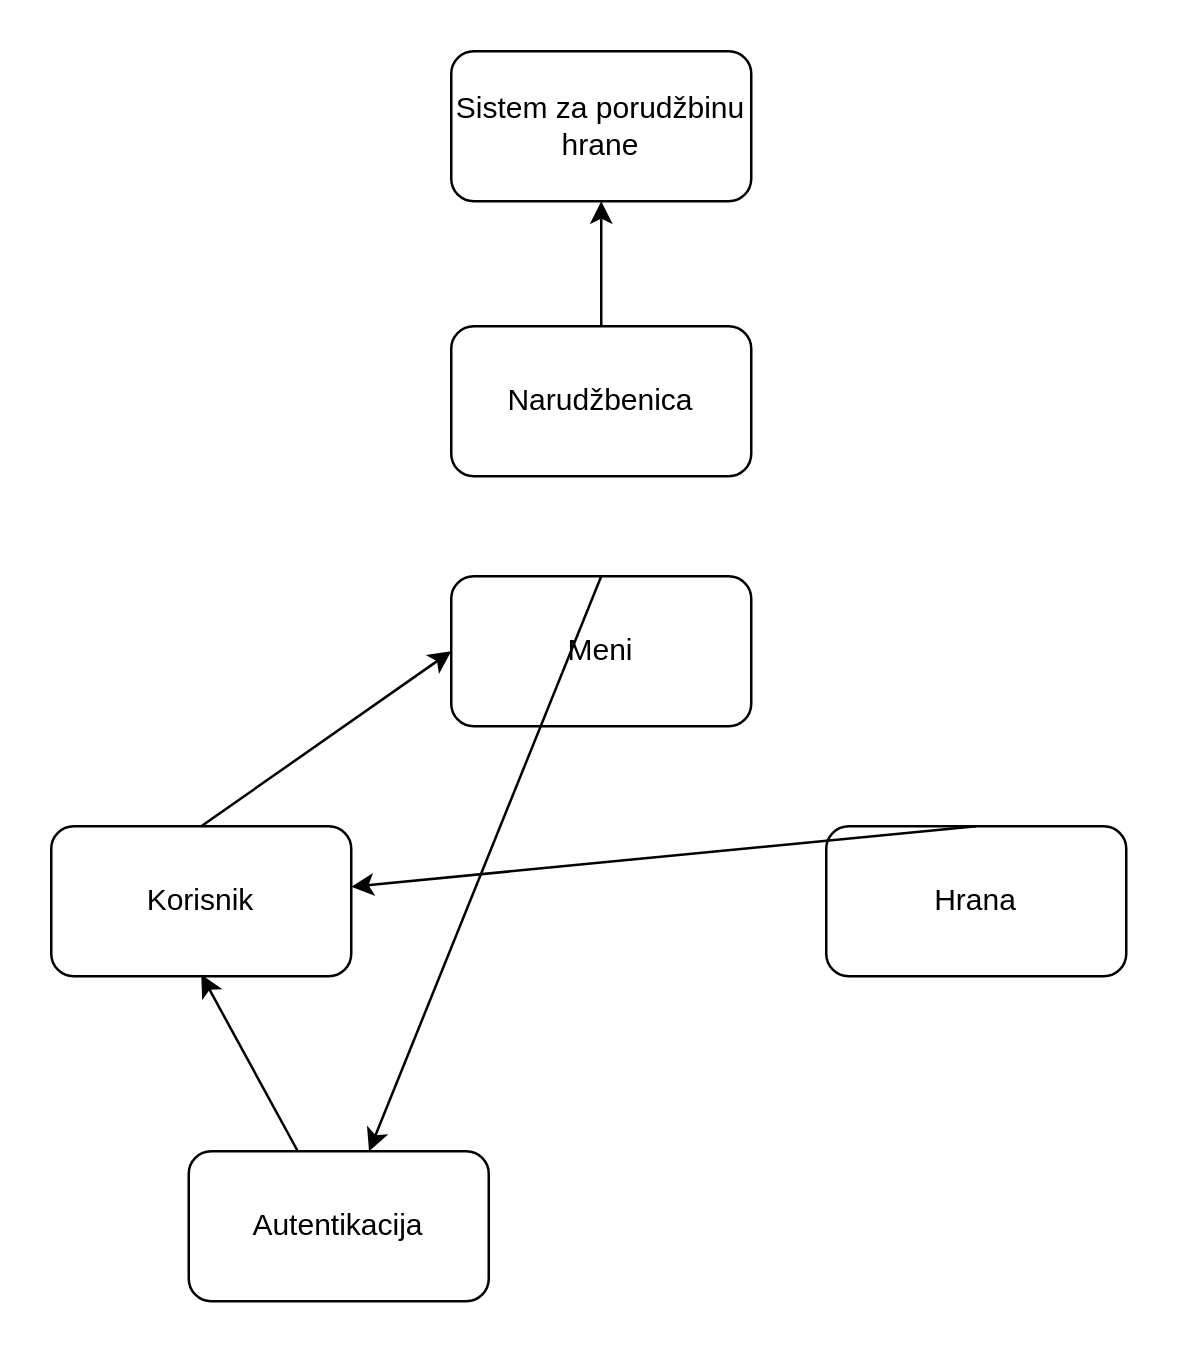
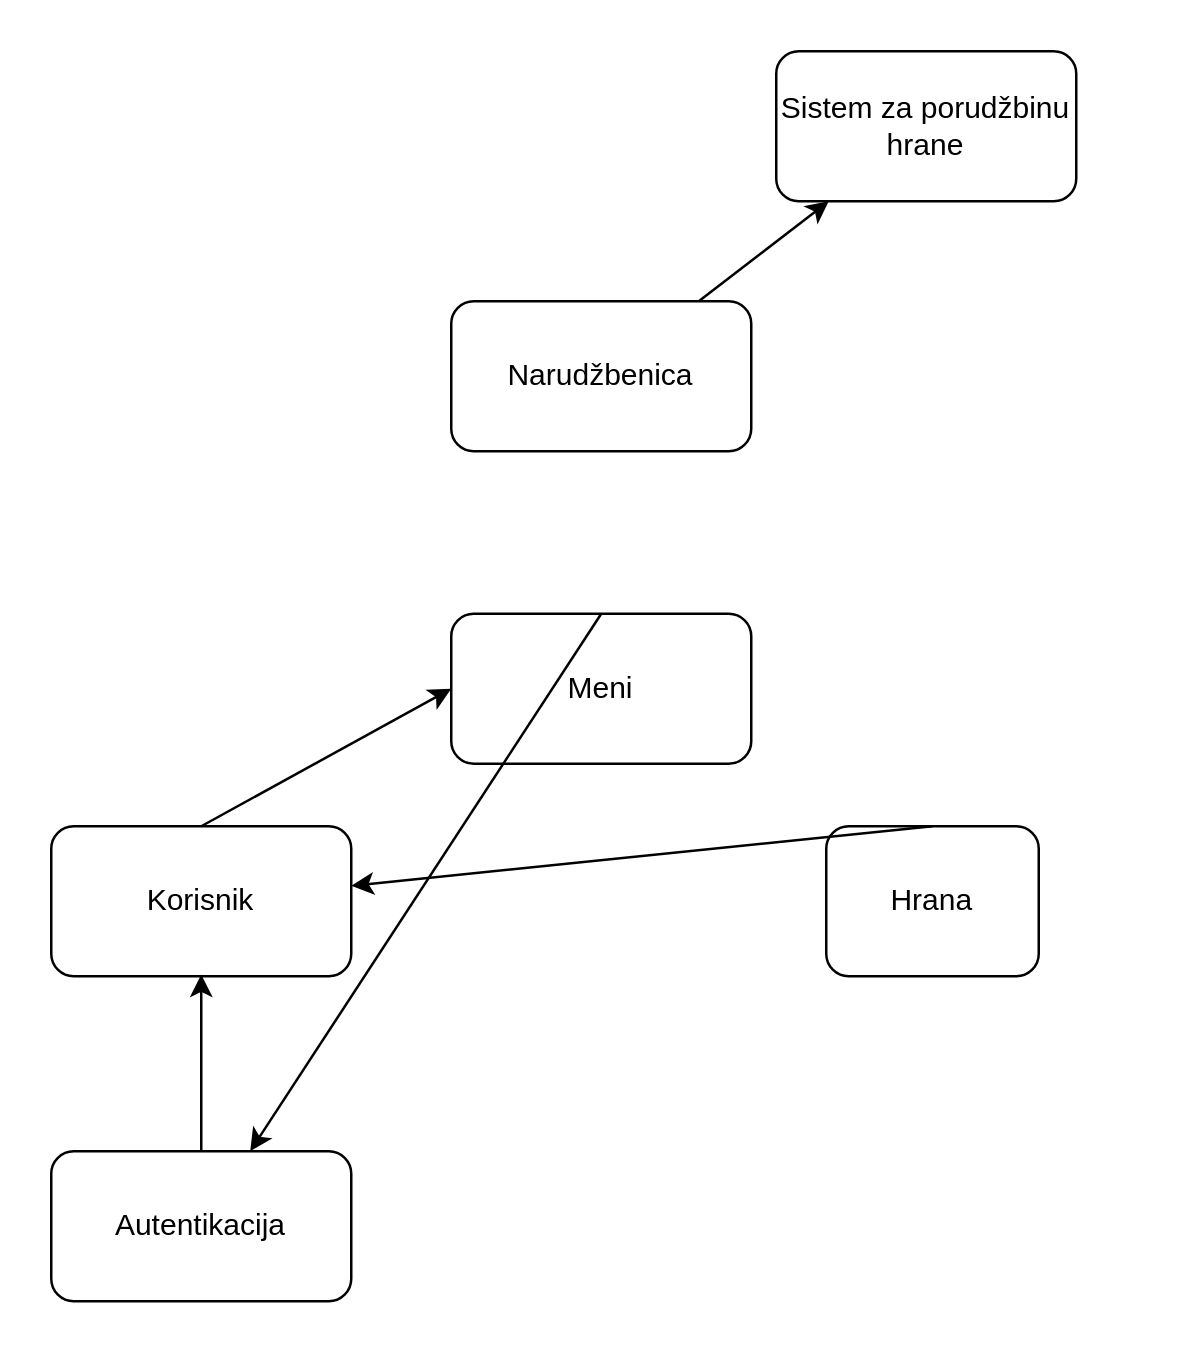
- <mxCell id="2" value="Sistem za porudžbinu hrane" style="rounded=1;whiteSpace=wrap;html=1;" vertex="1" parent="1"><mxGeometry x="180" y="20" width="120" height="60" as="geometry" /></mxCell>
+ <mxCell id="2" value="Sistem za porudžbinu hrane" style="rounded=1;whiteSpace=wrap;html=1;" vertex="1" parent="1"><mxGeometry x="310" y="20" width="120" height="60" as="geometry" /></mxCell>
- <mxCell id="6" value="Narudžbenica" style="rounded=1;whiteSpace=wrap;html=1;" vertex="1" parent="1"><mxGeometry x="180" y="130" width="120" height="60" as="geometry" /></mxCell>
+ <mxCell id="6" value="Narudžbenica" style="rounded=1;whiteSpace=wrap;html=1;" vertex="1" parent="1"><mxGeometry x="180" y="120" width="120" height="60" as="geometry" /></mxCell>
- <mxCell id="4" value="Meni" style="rounded=1;whiteSpace=wrap;html=1;" vertex="1" parent="1"><mxGeometry x="180" y="230" width="120" height="60" as="geometry" /></mxCell>
+ <mxCell id="4" value="Meni" style="rounded=1;whiteSpace=wrap;html=1;" vertex="1" parent="1"><mxGeometry x="180" y="245" width="120" height="60" as="geometry" /></mxCell>
- <mxCell id="11" value="Hrana" style="rounded=1;whiteSpace=wrap;html=1;" vertex="1" parent="1"><mxGeometry x="330" y="330" width="120" height="60" as="geometry" /></mxCell>
+ <mxCell id="11" value="Hrana" style="rounded=1;whiteSpace=wrap;html=1;" vertex="1" parent="1"><mxGeometry x="330" y="330" width="85" height="60" as="geometry" /></mxCell>
- <mxCell id="5" value="Autentikacija" style="rounded=1;whiteSpace=wrap;html=1;" vertex="1" parent="1"><mxGeometry x="75" y="460" width="120" height="60" as="geometry" /></mxCell>
+ <mxCell id="5" value="Autentikacija" style="rounded=1;whiteSpace=wrap;html=1;" vertex="1" parent="1"><mxGeometry x="20" y="460" width="120" height="60" as="geometry" /></mxCell>
